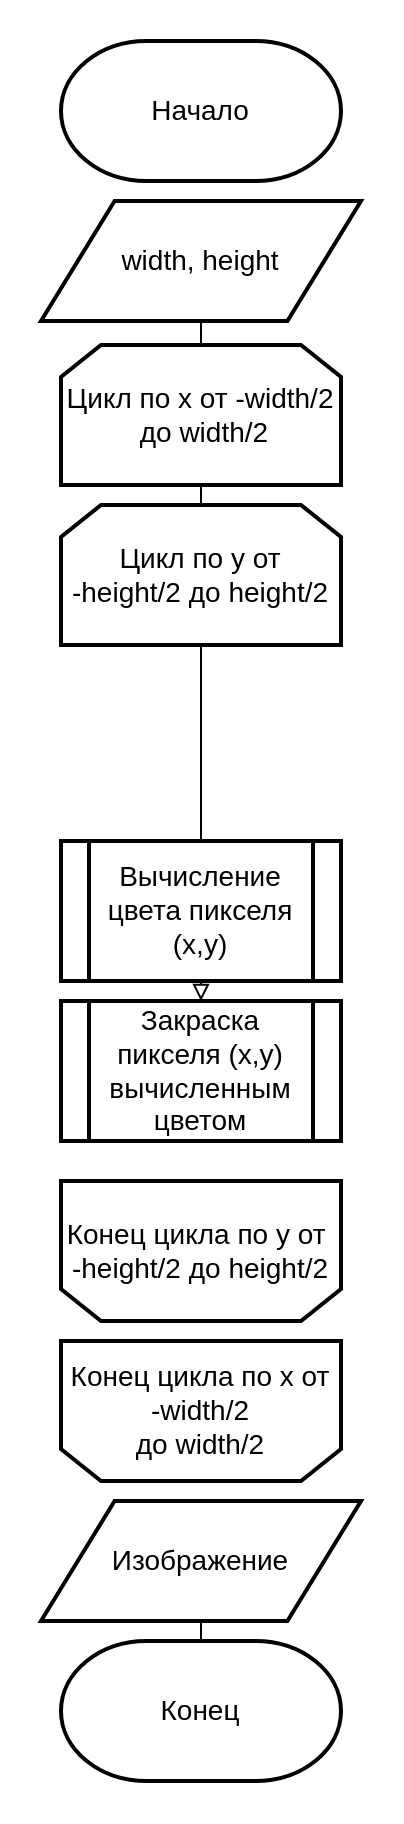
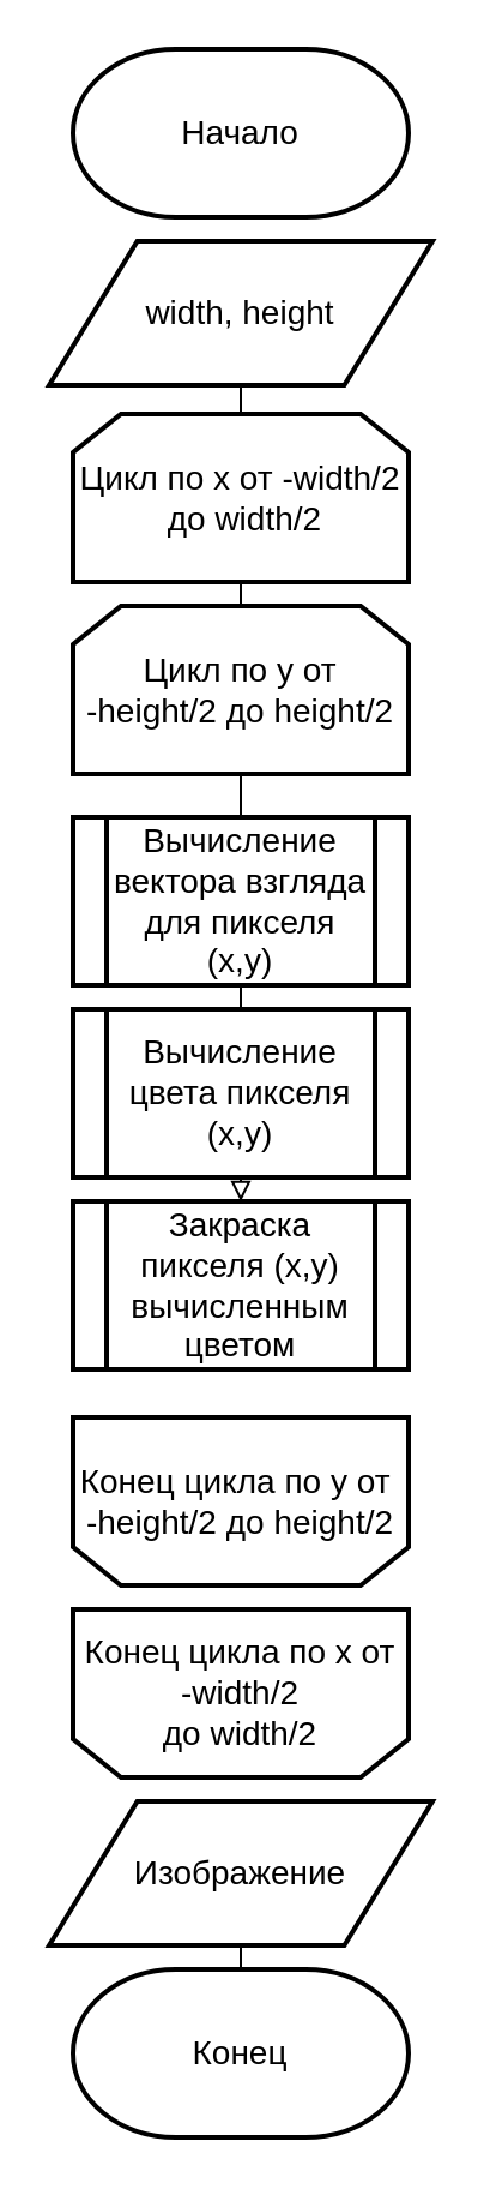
+ <mxCell id="14" value="Вычисление вектора взгляда для пикселя (x,y)" style="shape=process;whiteSpace=wrap;html=1;backgroundOutline=1;strokeWidth=2;fontSize=14;" parent="1" vertex="1"><mxGeometry x="30" y="340" width="140" height="70" as="geometry" /></mxCell>
